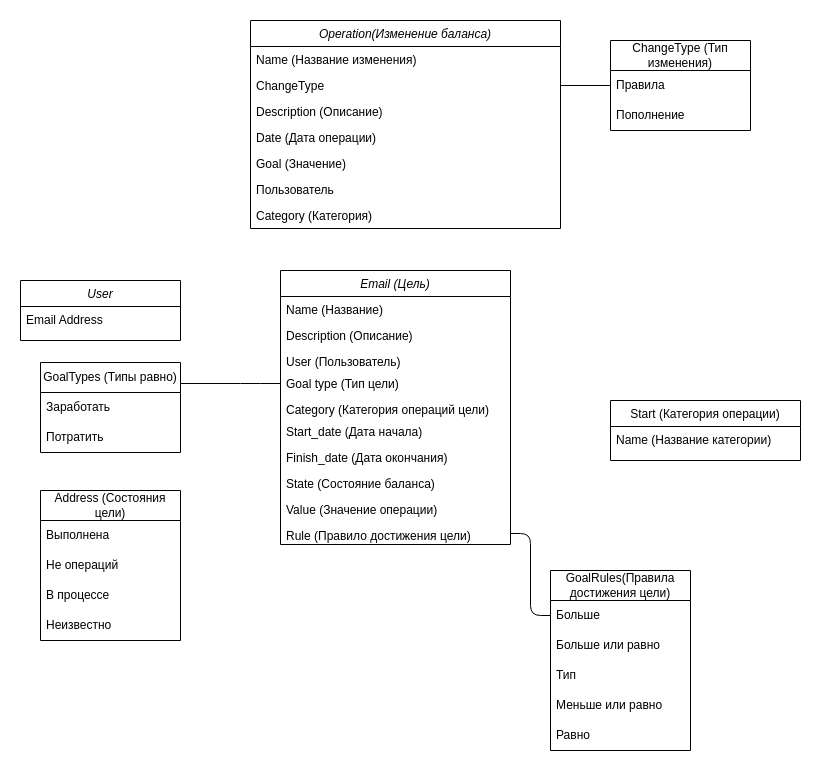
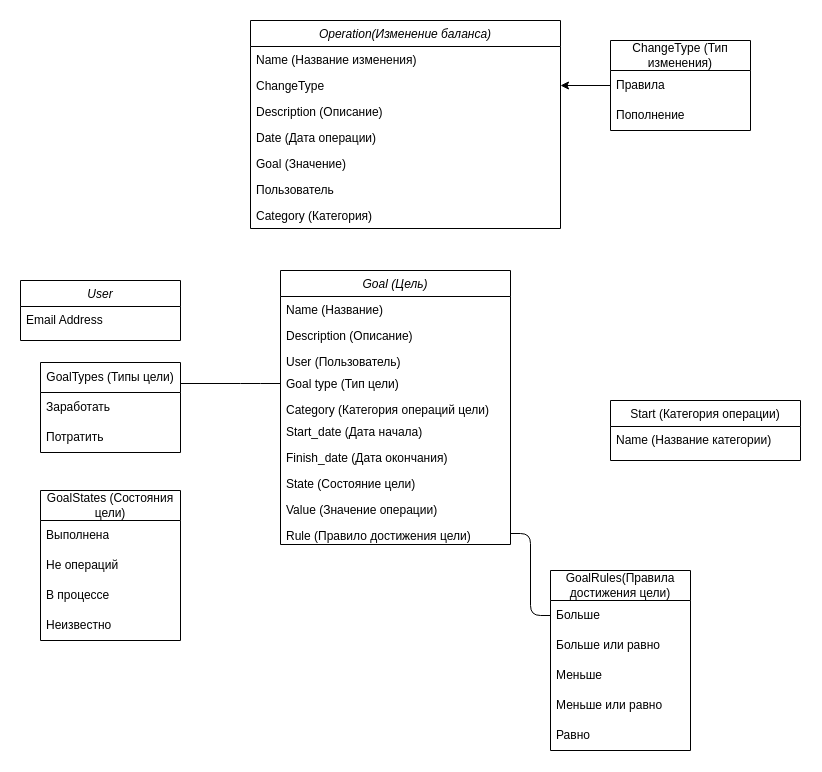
- <mxCell id="32" style="edgeStyle=orthogonalEdgeStyle;rounded=0;orthogonalLoop=1;jettySize=auto;html=1;entryX=1;entryY=0.5;entryDx=0;entryDy=0;endArrow=none;" edge="1" parent="1" source="26" target="4"><mxGeometry relative="1" as="geometry" /></mxCell>
+ <mxCell id="32" style="edgeStyle=orthogonalEdgeStyle;rounded=0;orthogonalLoop=1;jettySize=auto;html=1;entryX=1;entryY=0.5;entryDx=0;entryDy=0;" edge="1" parent="1" source="26" target="4"><mxGeometry relative="1" as="geometry" /></mxCell>
- <mxCell id="14" value="Email (Цель)" style="swimlane;fontStyle=2;align=center;verticalAlign=top;childLayout=stackLayout;horizontal=1;startSize=26;horizontalStack=0;resizeParent=1;resizeLast=0;collapsible=1;marginBottom=0;rounded=0;shadow=0;strokeWidth=1;" vertex="1" parent="1"><mxGeometry x="280" y="270" width="230" height="274" as="geometry"><mxRectangle x="230" y="140" width="160" height="26" as="alternateBounds" /></mxGeometry></mxCell>
+ <mxCell id="14" value="Goal (Цель)" style="swimlane;fontStyle=2;align=center;verticalAlign=top;childLayout=stackLayout;horizontal=1;startSize=26;horizontalStack=0;resizeParent=1;resizeLast=0;collapsible=1;marginBottom=0;rounded=0;shadow=0;strokeWidth=1;" vertex="1" parent="1"><mxGeometry x="280" y="270" width="230" height="274" as="geometry"><mxRectangle x="230" y="140" width="160" height="26" as="alternateBounds" /></mxGeometry></mxCell>
- <mxCell id="29" value="GoalTypes (Типы равно)" style="swimlane;fontStyle=0;childLayout=stackLayout;horizontal=1;startSize=30;horizontalStack=0;resizeParent=1;resizeParentMax=0;resizeLast=0;collapsible=1;marginBottom=0;whiteSpace=wrap;html=1;" vertex="1" parent="1"><mxGeometry x="40" y="362" width="140" height="90" as="geometry" /></mxCell>
+ <mxCell id="29" value="GoalTypes (Типы цели)" style="swimlane;fontStyle=0;childLayout=stackLayout;horizontal=1;startSize=30;horizontalStack=0;resizeParent=1;resizeParentMax=0;resizeLast=0;collapsible=1;marginBottom=0;whiteSpace=wrap;html=1;" vertex="1" parent="1"><mxGeometry x="40" y="362" width="140" height="90" as="geometry" /></mxCell>
- <mxCell id="22" value="State (Состояние баланса)" style="text;align=left;verticalAlign=top;spacingLeft=4;spacingRight=4;overflow=hidden;rotatable=0;points=[[0,0.5],[1,0.5]];portConstraint=eastwest;" vertex="1" parent="14"><mxGeometry y="200" width="230" height="26" as="geometry" /></mxCell>
+ <mxCell id="22" value="State (Состояние цели)" style="text;align=left;verticalAlign=top;spacingLeft=4;spacingRight=4;overflow=hidden;rotatable=0;points=[[0,0.5],[1,0.5]];portConstraint=eastwest;" vertex="1" parent="14"><mxGeometry y="200" width="230" height="26" as="geometry" /></mxCell>
- <mxCell id="40" value="Address (Состояния цели)" style="swimlane;fontStyle=0;childLayout=stackLayout;horizontal=1;startSize=30;horizontalStack=0;resizeParent=1;resizeParentMax=0;resizeLast=0;collapsible=1;marginBottom=0;whiteSpace=wrap;html=1;" vertex="1" parent="1"><mxGeometry x="40" y="490" width="140" height="150" as="geometry" /></mxCell>
+ <mxCell id="40" value="GoalStates (Состояния цели)" style="swimlane;fontStyle=0;childLayout=stackLayout;horizontal=1;startSize=30;horizontalStack=0;resizeParent=1;resizeParentMax=0;resizeLast=0;collapsible=1;marginBottom=0;whiteSpace=wrap;html=1;" vertex="1" parent="1"><mxGeometry x="40" y="490" width="140" height="150" as="geometry" /></mxCell>
- <mxCell id="36" value="Тип" style="text;strokeColor=none;fillColor=none;align=left;verticalAlign=middle;spacingLeft=4;spacingRight=4;overflow=hidden;points=[[0,0.5],[1,0.5]];portConstraint=eastwest;rotatable=0;whiteSpace=wrap;html=1;" vertex="1" parent="33"><mxGeometry y="90" width="140" height="30" as="geometry" /></mxCell>
+ <mxCell id="36" value="Меньше" style="text;strokeColor=none;fillColor=none;align=left;verticalAlign=middle;spacingLeft=4;spacingRight=4;overflow=hidden;points=[[0,0.5],[1,0.5]];portConstraint=eastwest;rotatable=0;whiteSpace=wrap;html=1;" vertex="1" parent="33"><mxGeometry y="90" width="140" height="30" as="geometry" /></mxCell>
